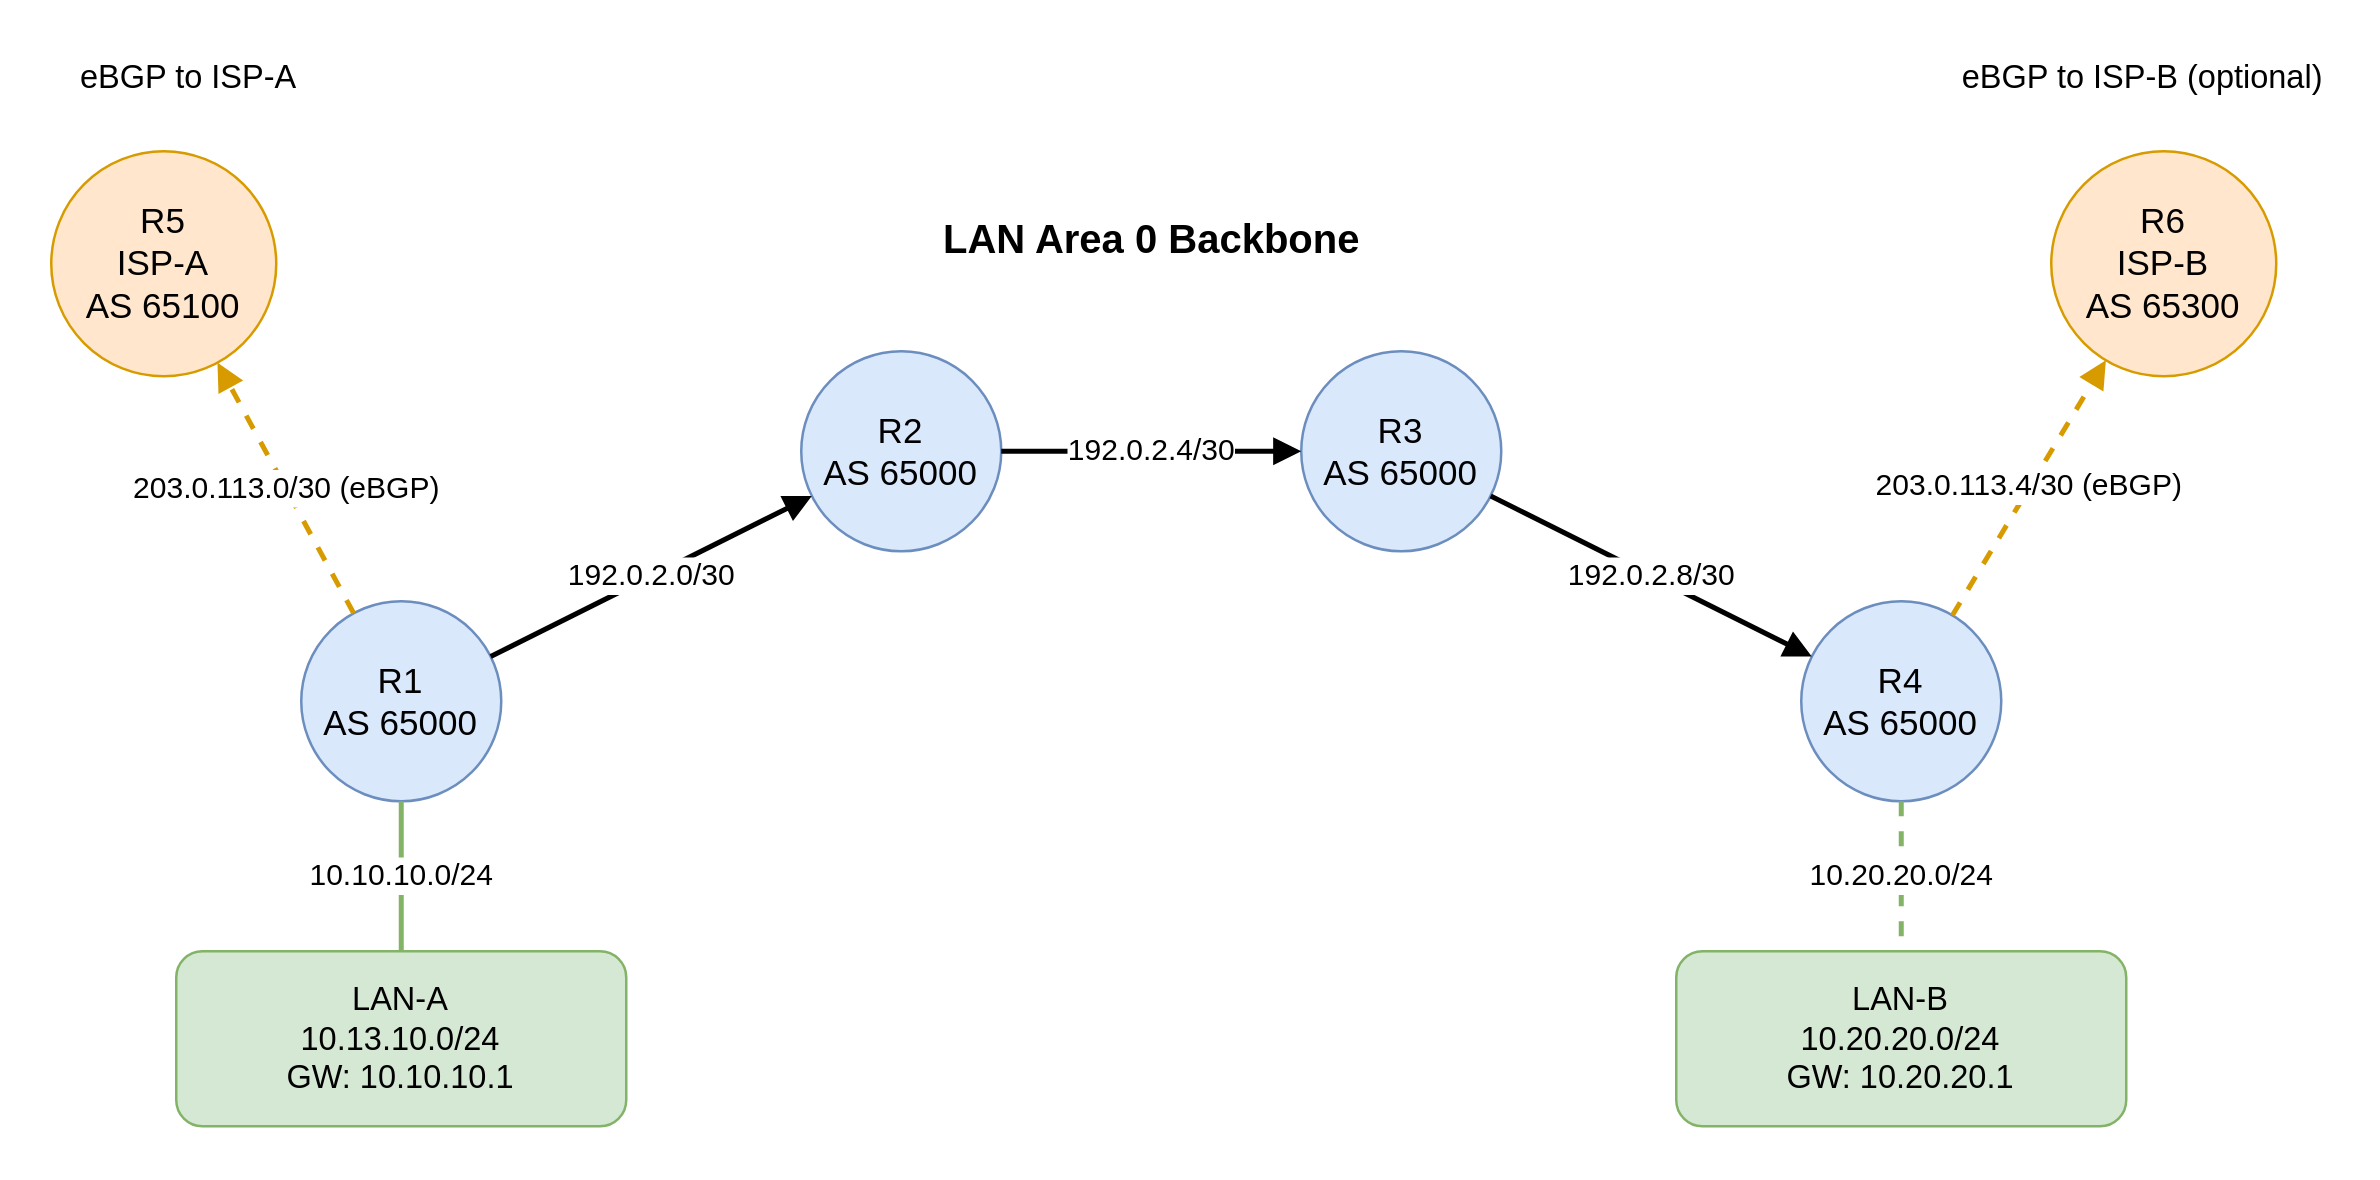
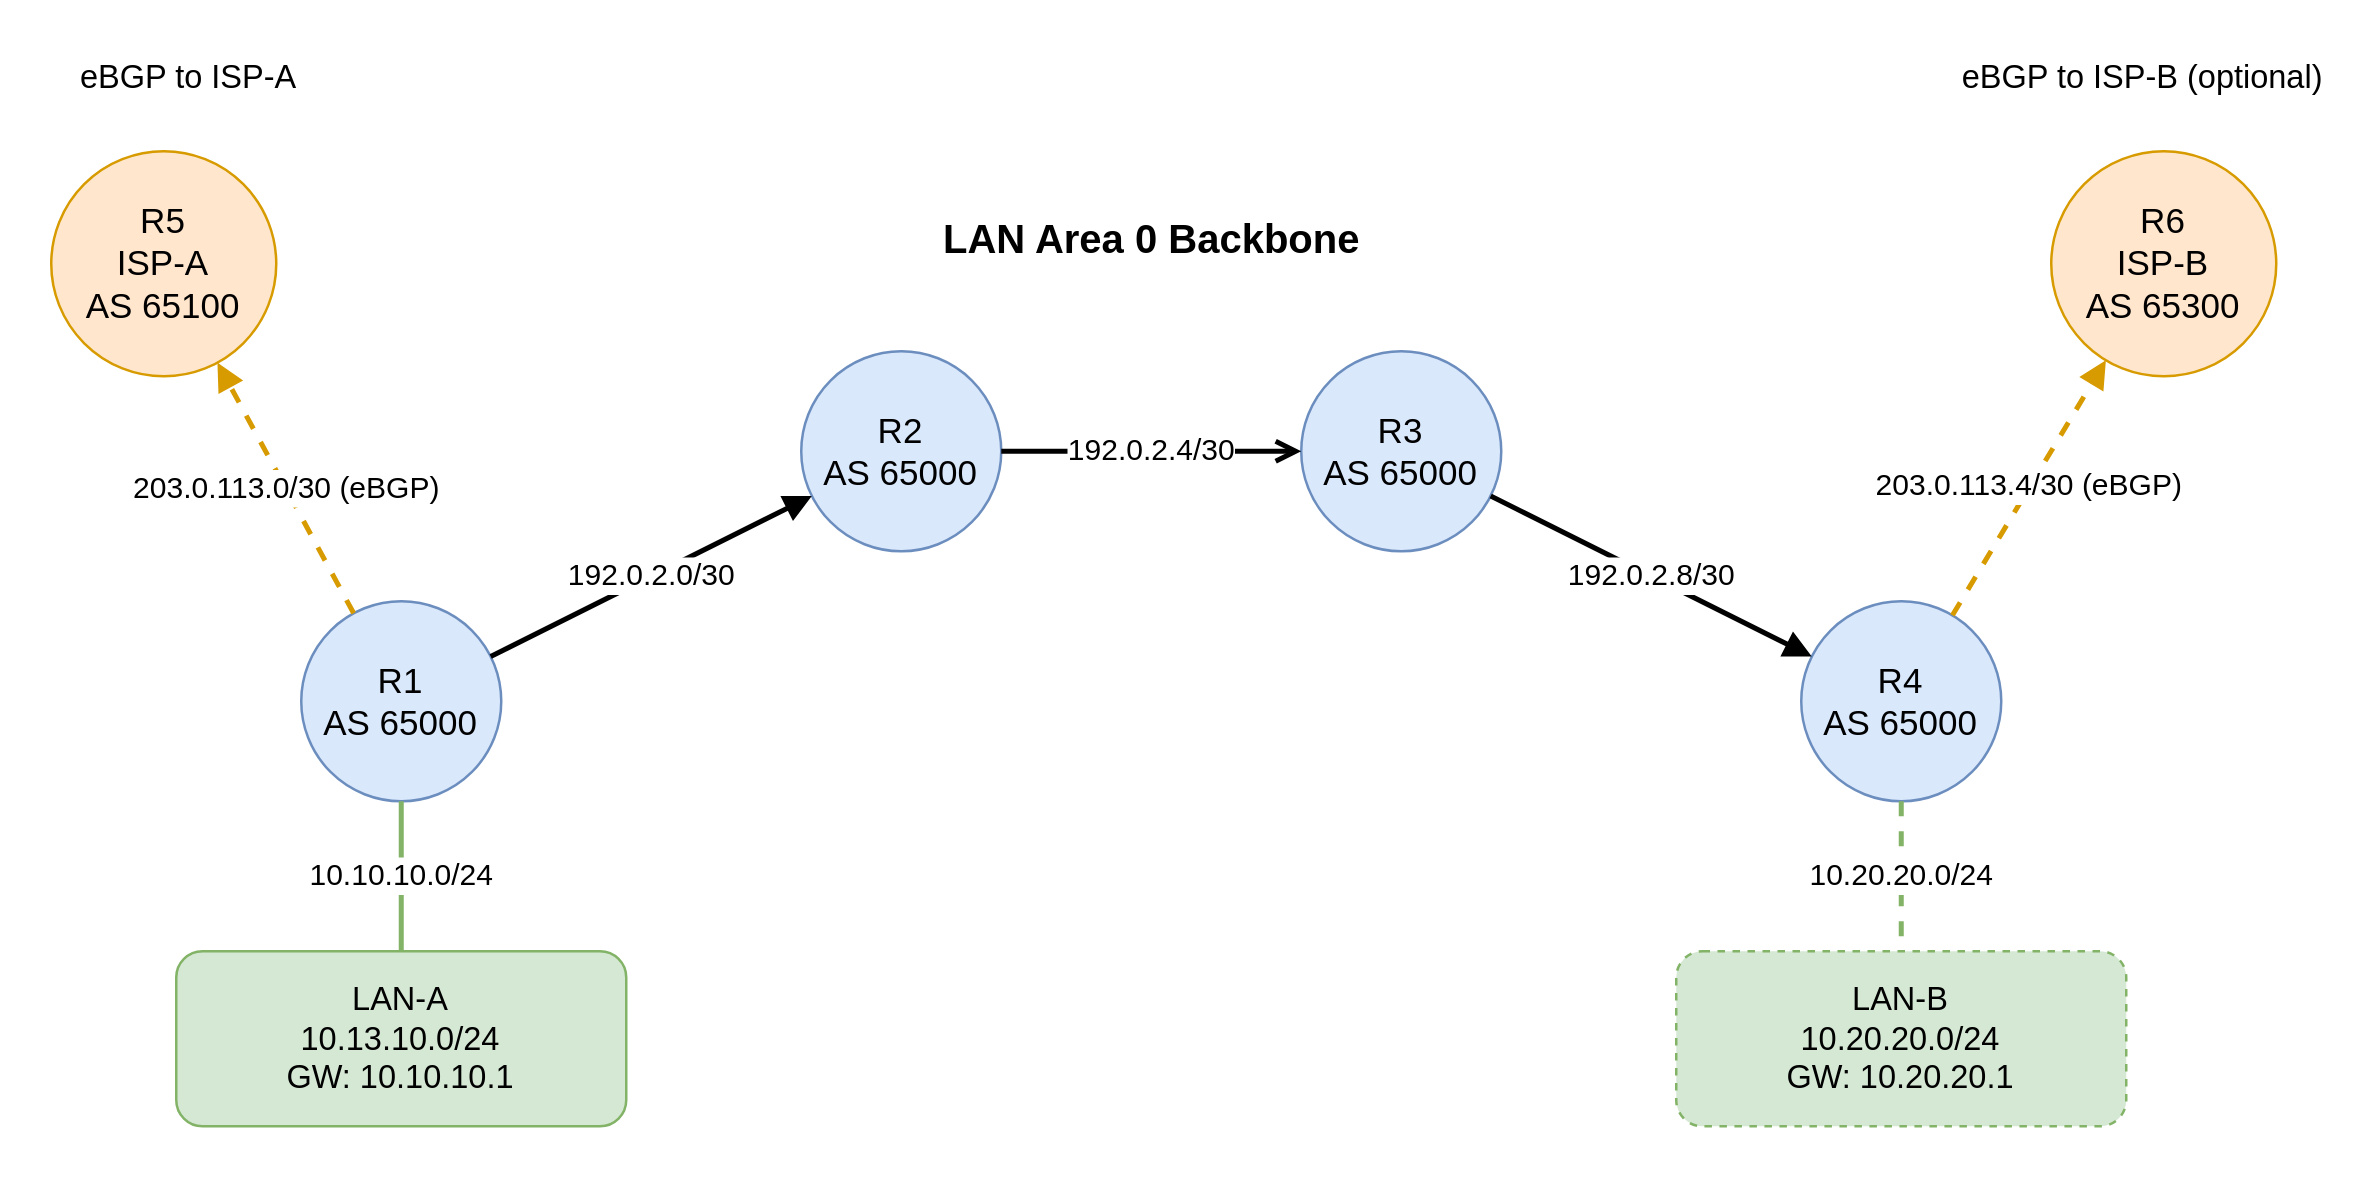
- <mxCell id="11" value="192.0.2.4/30" style="endArrow=block;html=1;rounded=0;strokeWidth=2;fontSize=12" parent="1" source="3" target="4" edge="1"><mxGeometry relative="1" as="geometry" /></mxCell>
+ <mxCell id="11" value="192.0.2.4/30" style="endArrow=open;html=1;rounded=0;strokeWidth=2;fontSize=12;" parent="1" source="3" target="4" edge="1"><mxGeometry relative="1" as="geometry" /></mxCell>
- <mxCell id="9" value="LAN-B&#10;10.20.20.0/24&#10;GW: 10.20.20.1" style="rounded=1;whiteSpace=wrap;html=1;fillColor=#d5e8d4;strokeColor=#82b366;fontSize=13" parent="1" vertex="1"><mxGeometry x="670" y="380" width="180" height="70" as="geometry" /></mxCell>
+ <mxCell id="9" value="LAN-B&#10;10.20.20.0/24&#10;GW: 10.20.20.1" style="rounded=1;whiteSpace=wrap;html=1;fillColor=#d5e8d4;strokeColor=#82b366;fontSize=13;dashed=1;" parent="1" vertex="1"><mxGeometry x="670" y="380" width="180" height="70" as="geometry" /></mxCell>
